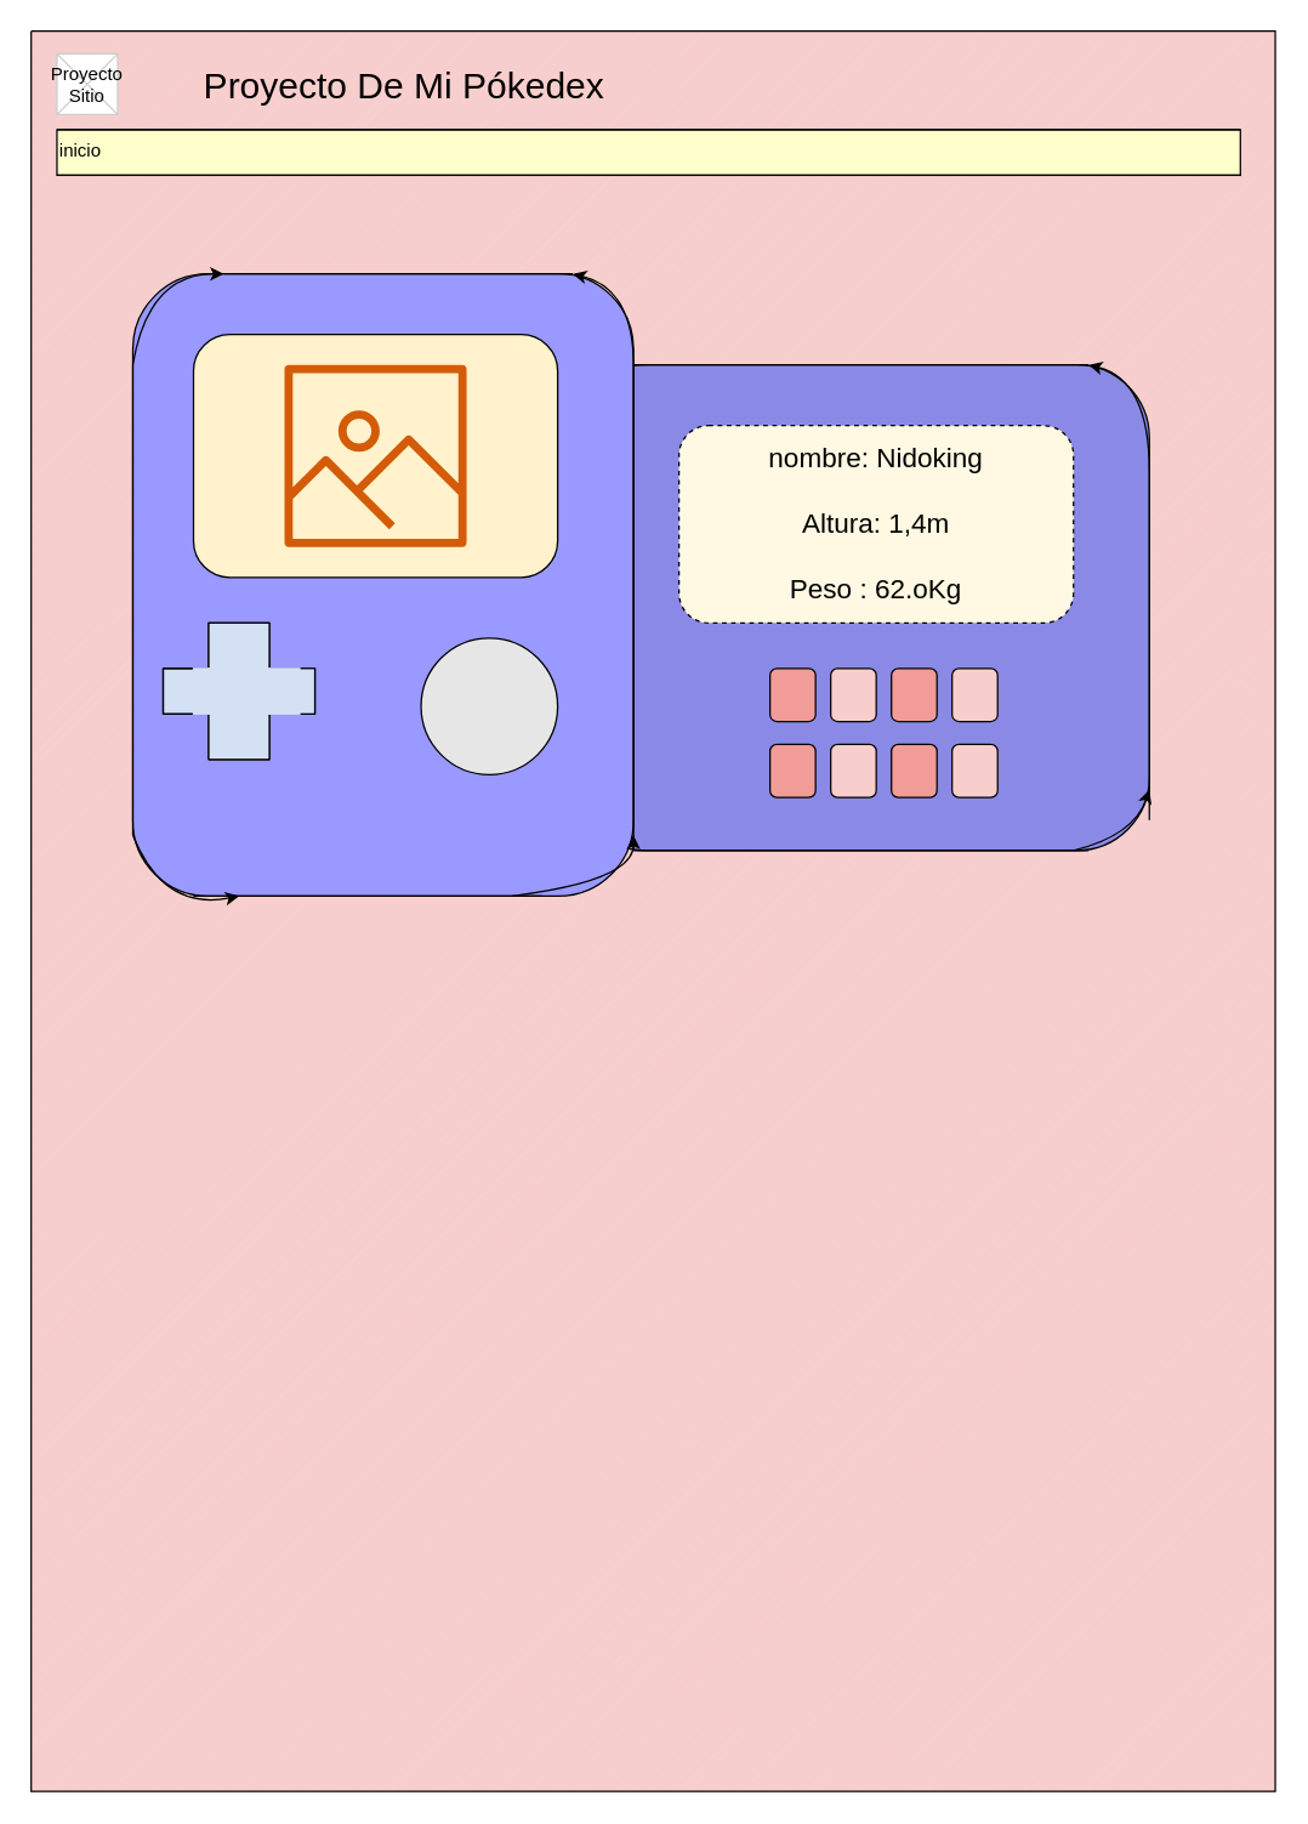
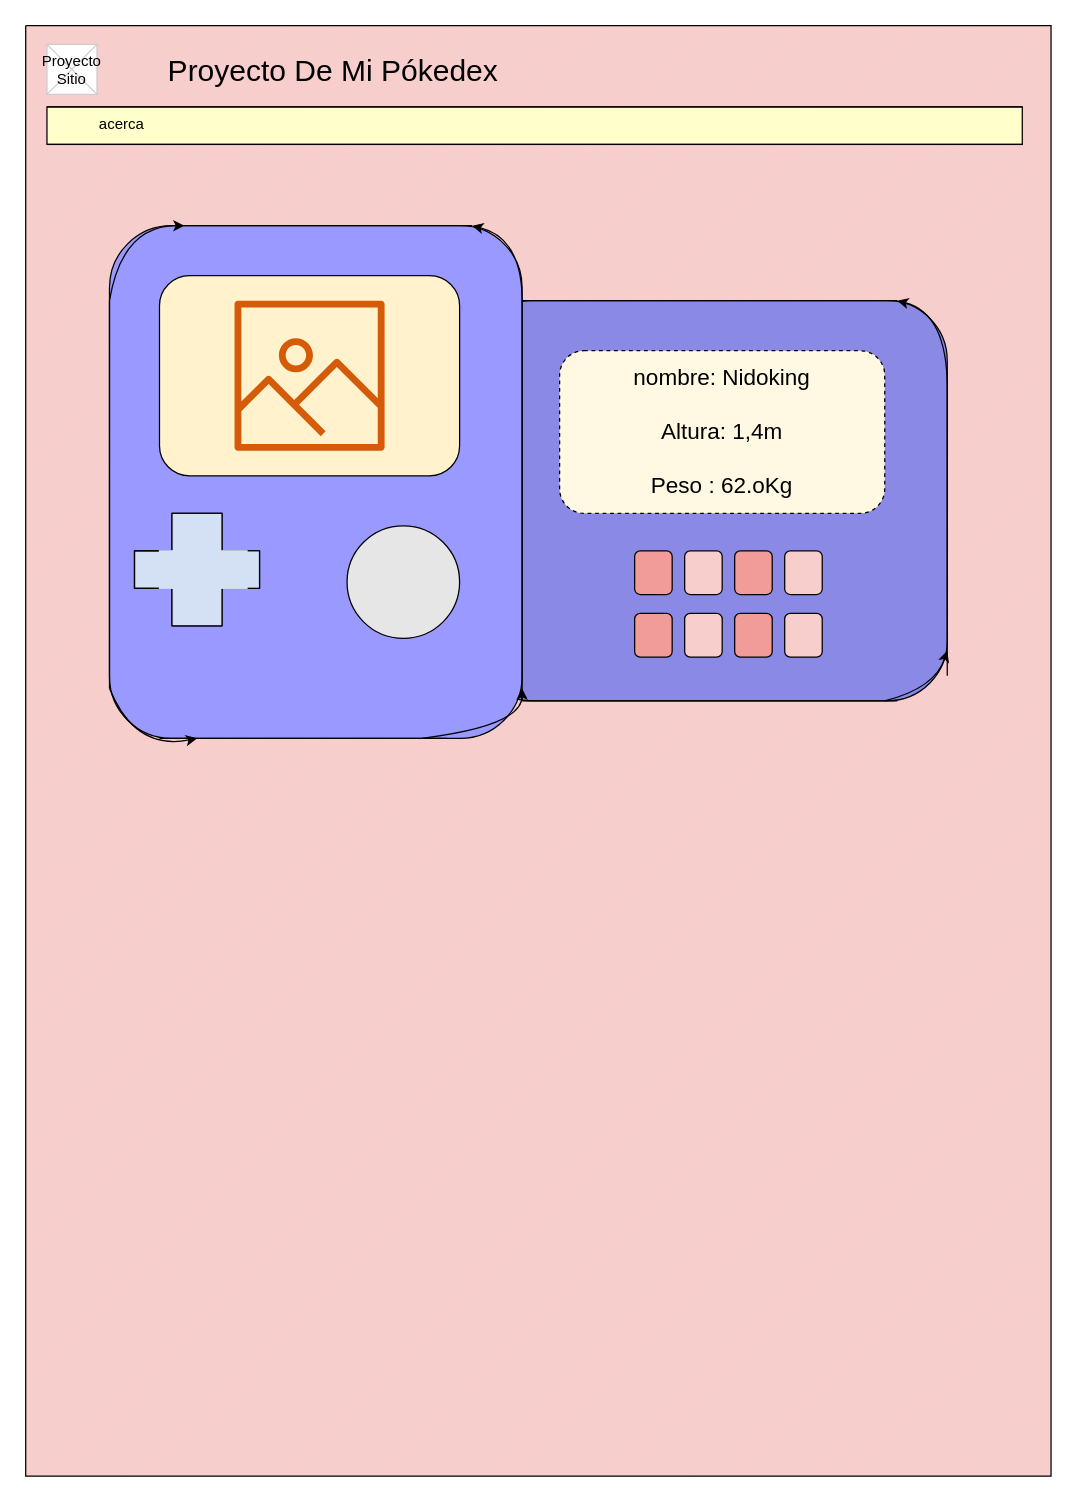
- <mxCell id="13" value="inicio" style="text;spacingTop=-5;" parent="1" vertex="1"><mxGeometry x="37" y="90" width="30" height="20" as="geometry" /></mxCell>
+ <mxCell id="10" value="acerca" style="text;spacingTop=-5;" parent="1" vertex="1"><mxGeometry x="77" y="90" width="30" height="20" as="geometry" /></mxCell>
